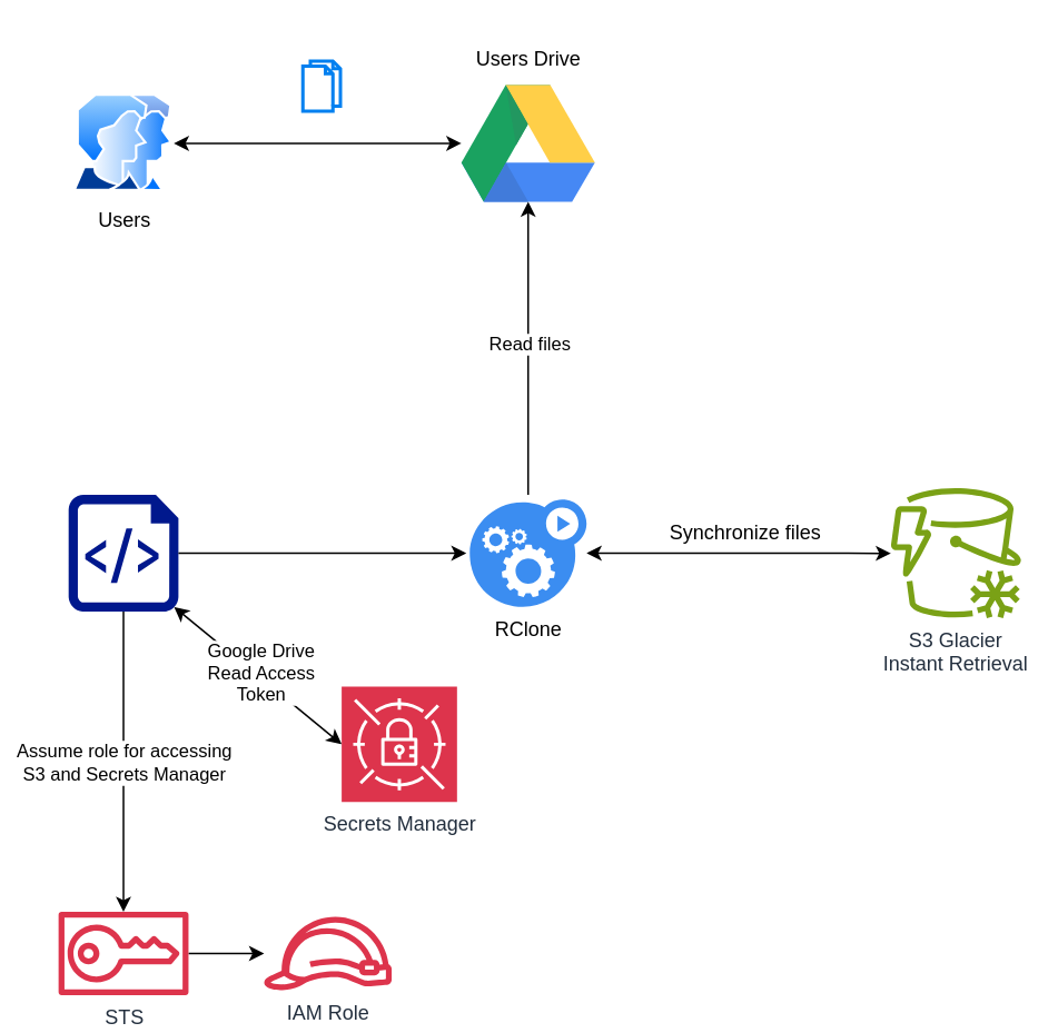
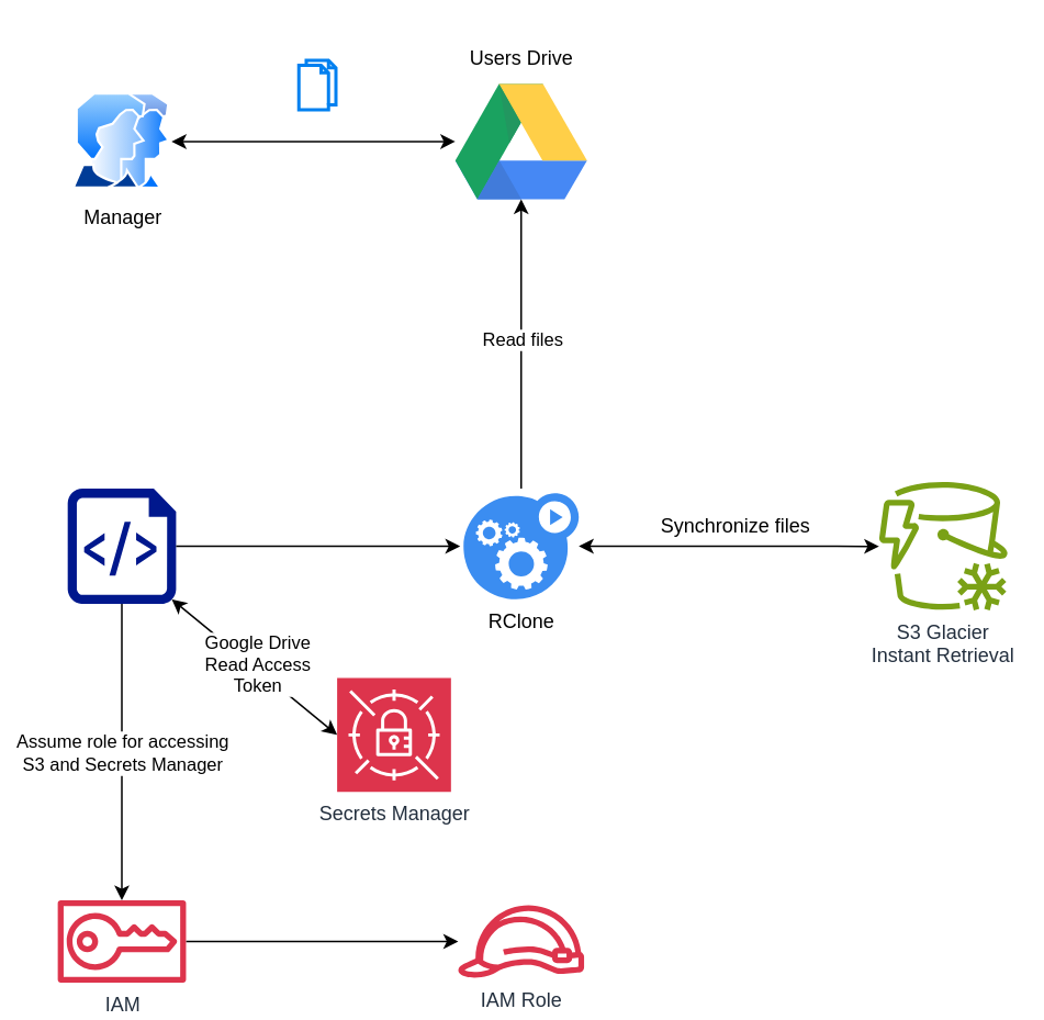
- <mxCell id="3" value="Users" style="image;aspect=fixed;perimeter=ellipsePerimeter;html=1;align=center;shadow=0;dashed=0;spacingTop=3;image=img/lib/active_directory/user_accounts.svg;" parent="1" vertex="1"><mxGeometry x="43.38" y="56" width="60.31" height="58.5" as="geometry" /></mxCell>
+ <mxCell id="3" value="Manager" style="image;aspect=fixed;perimeter=ellipsePerimeter;html=1;align=center;shadow=0;dashed=0;spacingTop=3;image=img/lib/active_directory/user_accounts.svg;" parent="1" vertex="1"><mxGeometry x="43.38" y="56" width="60.31" height="58.5" as="geometry" /></mxCell>
- <mxCell id="18" value="IAM Role" style="sketch=0;outlineConnect=0;fontColor=#232F3E;gradientColor=none;fillColor=#DD344C;strokeColor=none;dashed=0;verticalLabelPosition=bottom;verticalAlign=top;align=center;html=1;fontSize=12;fontStyle=0;aspect=fixed;pointerEvents=1;shape=mxgraph.aws4.role;" parent="1" vertex="1"><mxGeometry x="157" y="549" width="78" height="44" as="geometry" /></mxCell>
+ <mxCell id="18" value="IAM Role" style="sketch=0;outlineConnect=0;fontColor=#232F3E;gradientColor=none;fillColor=#DD344C;strokeColor=none;dashed=0;verticalLabelPosition=bottom;verticalAlign=top;align=center;html=1;fontSize=12;fontStyle=0;aspect=fixed;pointerEvents=1;shape=mxgraph.aws4.role;" parent="1" vertex="1"><mxGeometry x="277" y="549" width="78" height="44" as="geometry" /></mxCell>
- <mxCell id="17" value="STS" style="sketch=0;outlineConnect=0;fontColor=#232F3E;gradientColor=none;fillColor=#DD344C;strokeColor=none;dashed=0;verticalLabelPosition=bottom;verticalAlign=top;align=center;html=1;fontSize=12;fontStyle=0;aspect=fixed;pointerEvents=1;shape=mxgraph.aws4.sts;" parent="1" vertex="1"><mxGeometry x="34.53" y="546" width="78" height="50" as="geometry" /></mxCell>
+ <mxCell id="17" value="IAM" style="sketch=0;outlineConnect=0;fontColor=#232F3E;gradientColor=none;fillColor=#DD344C;strokeColor=none;dashed=0;verticalLabelPosition=bottom;verticalAlign=top;align=center;html=1;fontSize=12;fontStyle=0;aspect=fixed;pointerEvents=1;shape=mxgraph.aws4.sts;" parent="1" vertex="1"><mxGeometry x="34.53" y="546" width="78" height="50" as="geometry" /></mxCell>
